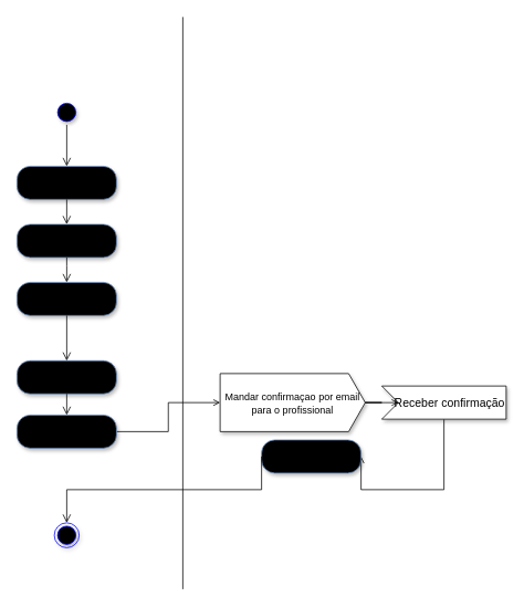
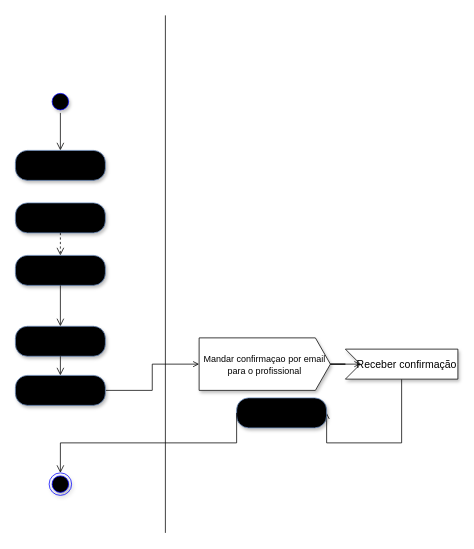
- <mxCell id="21" value="" style="edgeStyle=orthogonalEdgeStyle;html=1;verticalAlign=bottom;endArrow=open;endSize=8;strokeColor=#000000;rounded=0;entryX=0.5;entryY=0;entryDx=0;entryDy=0;endFill=0;" edge="1" parent="1" source="20" target="2"><mxGeometry relative="1" as="geometry"><mxPoint x="324" y="270" as="targetPoint" /></mxGeometry></mxCell>
- <mxCell id="3" value="" style="edgeStyle=orthogonalEdgeStyle;html=1;verticalAlign=bottom;endArrow=open;endSize=8;strokeColor=#000000;rounded=0;entryX=0.5;entryY=0;entryDx=0;entryDy=0;endFill=0;" edge="1" parent="1" source="2" target="18"><mxGeometry relative="1" as="geometry"><mxPoint x="90" y="260" as="targetPoint" /><Array as="points"><mxPoint x="80" y="320" /><mxPoint x="80" y="320" /></Array></mxGeometry></mxCell>
+ <mxCell id="3" value="" style="edgeStyle=orthogonalEdgeStyle;html=1;verticalAlign=bottom;endArrow=open;endSize=8;strokeColor=#000000;rounded=0;entryX=0.5;entryY=0;entryDx=0;entryDy=0;endFill=0;dashed=1;" edge="1" parent="1" source="2" target="18"><mxGeometry relative="1" as="geometry"><mxPoint x="90" y="260" as="targetPoint" /><Array as="points"><mxPoint x="80" y="320" /><mxPoint x="80" y="320" /></Array></mxGeometry></mxCell>
